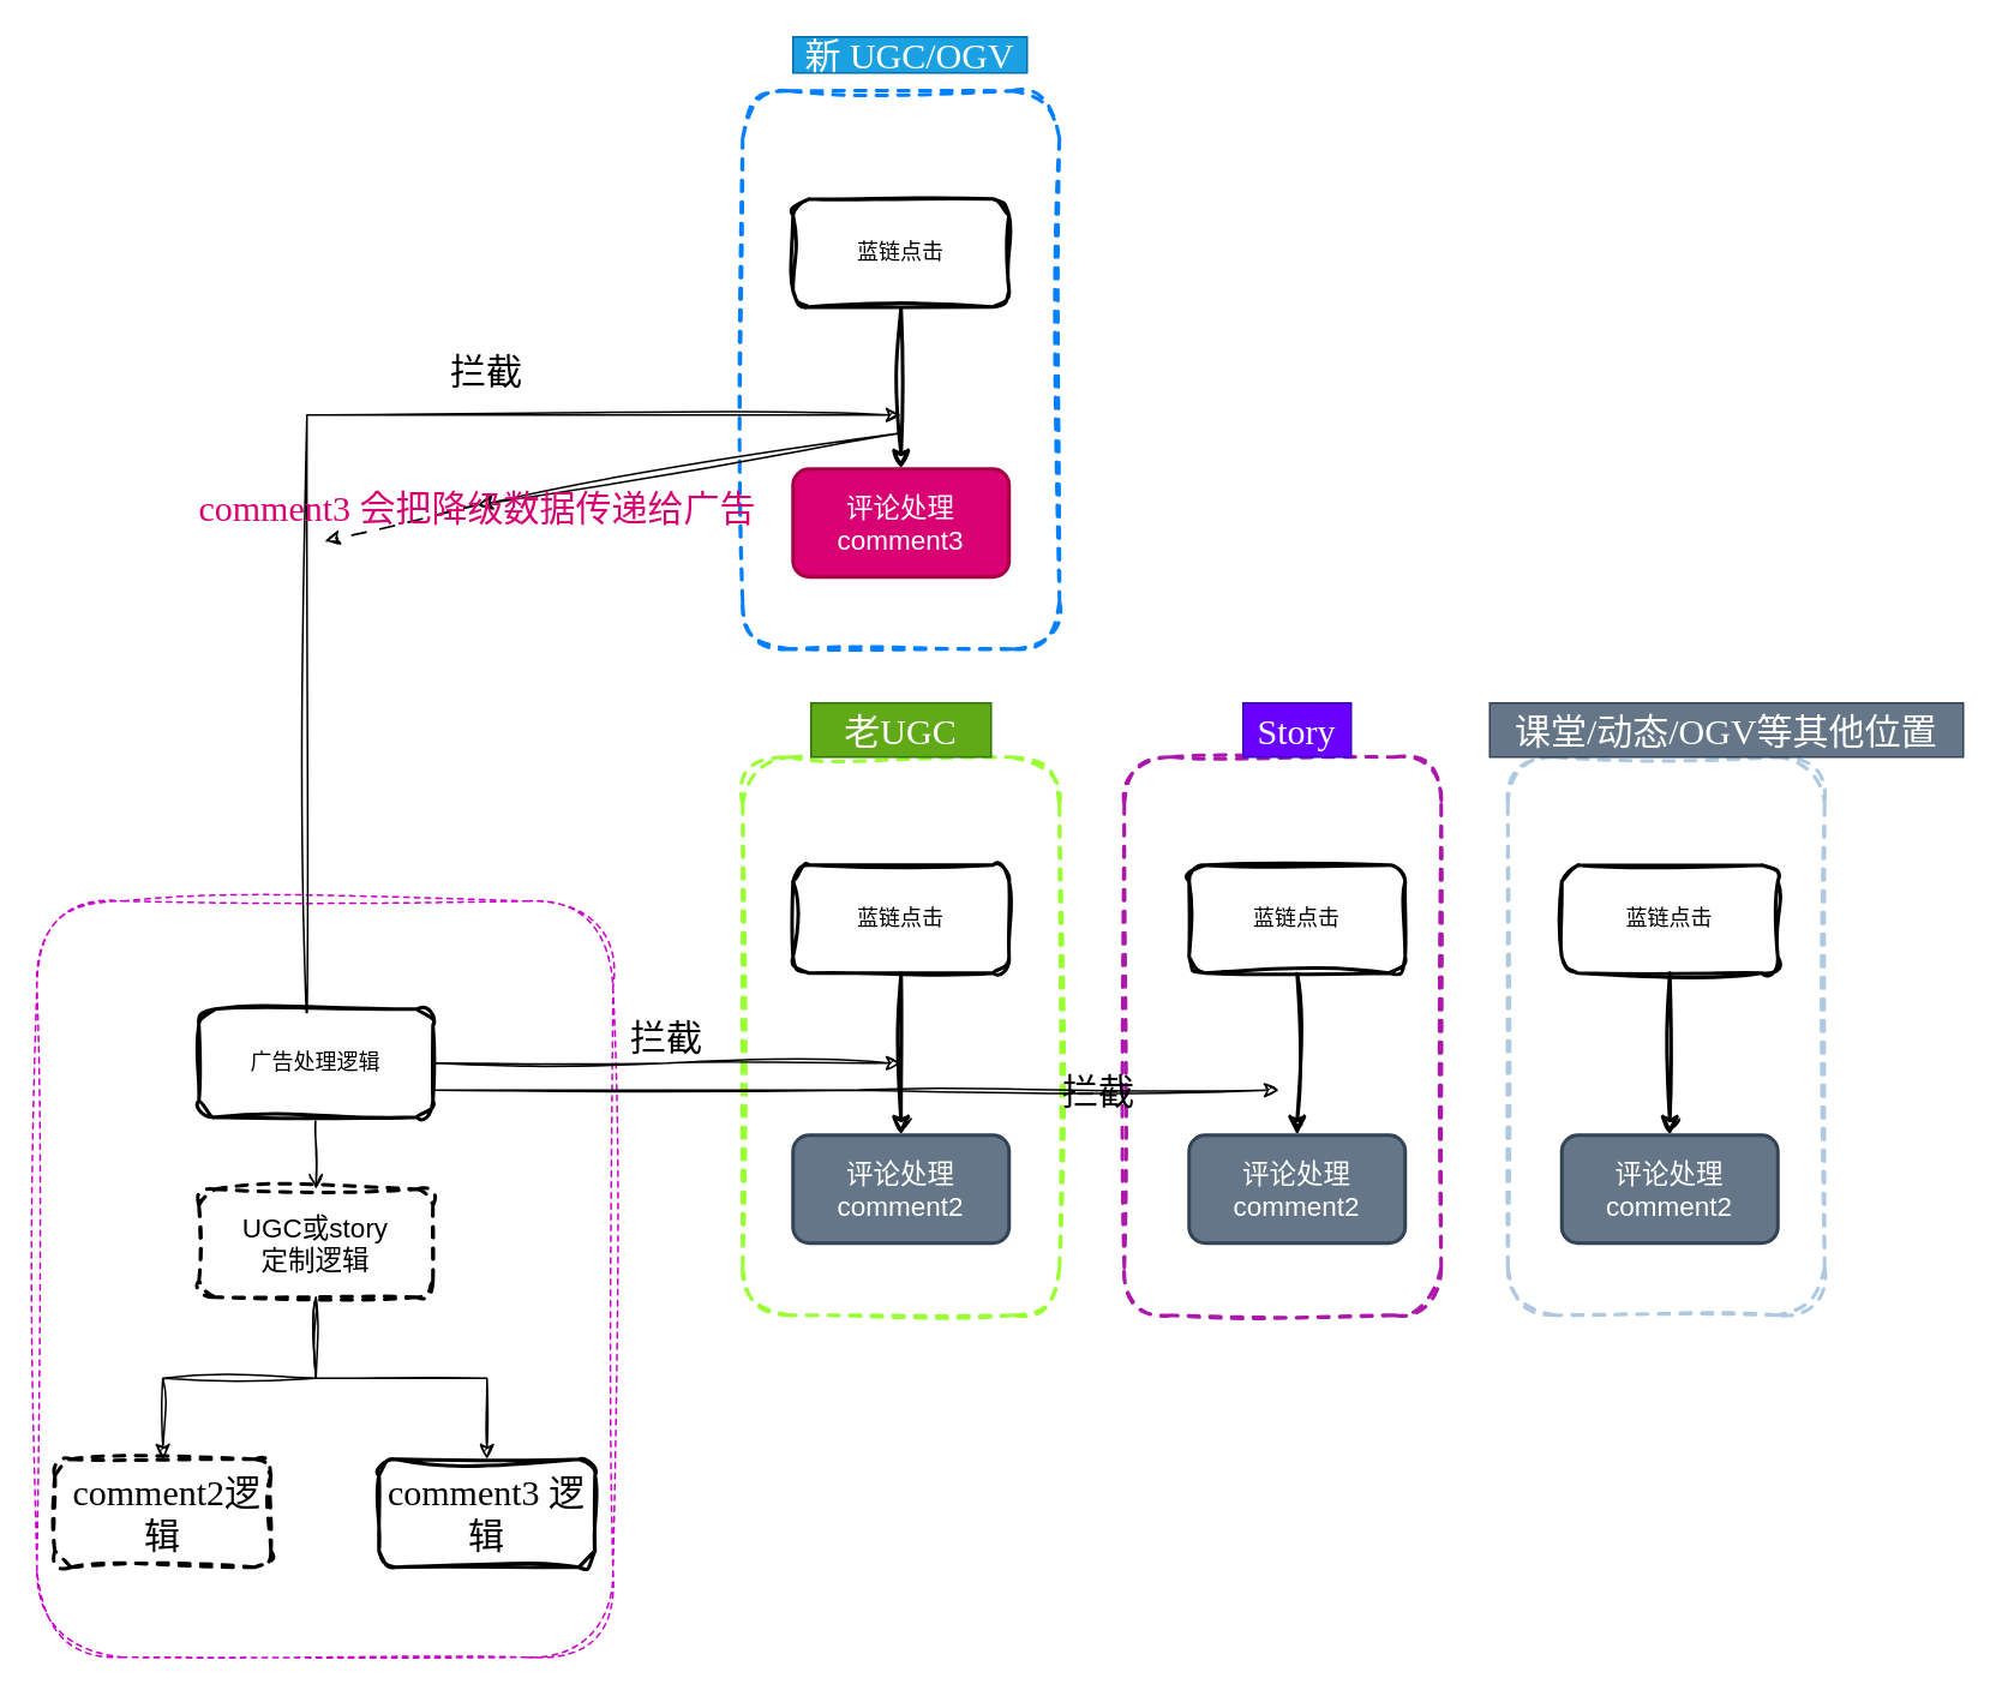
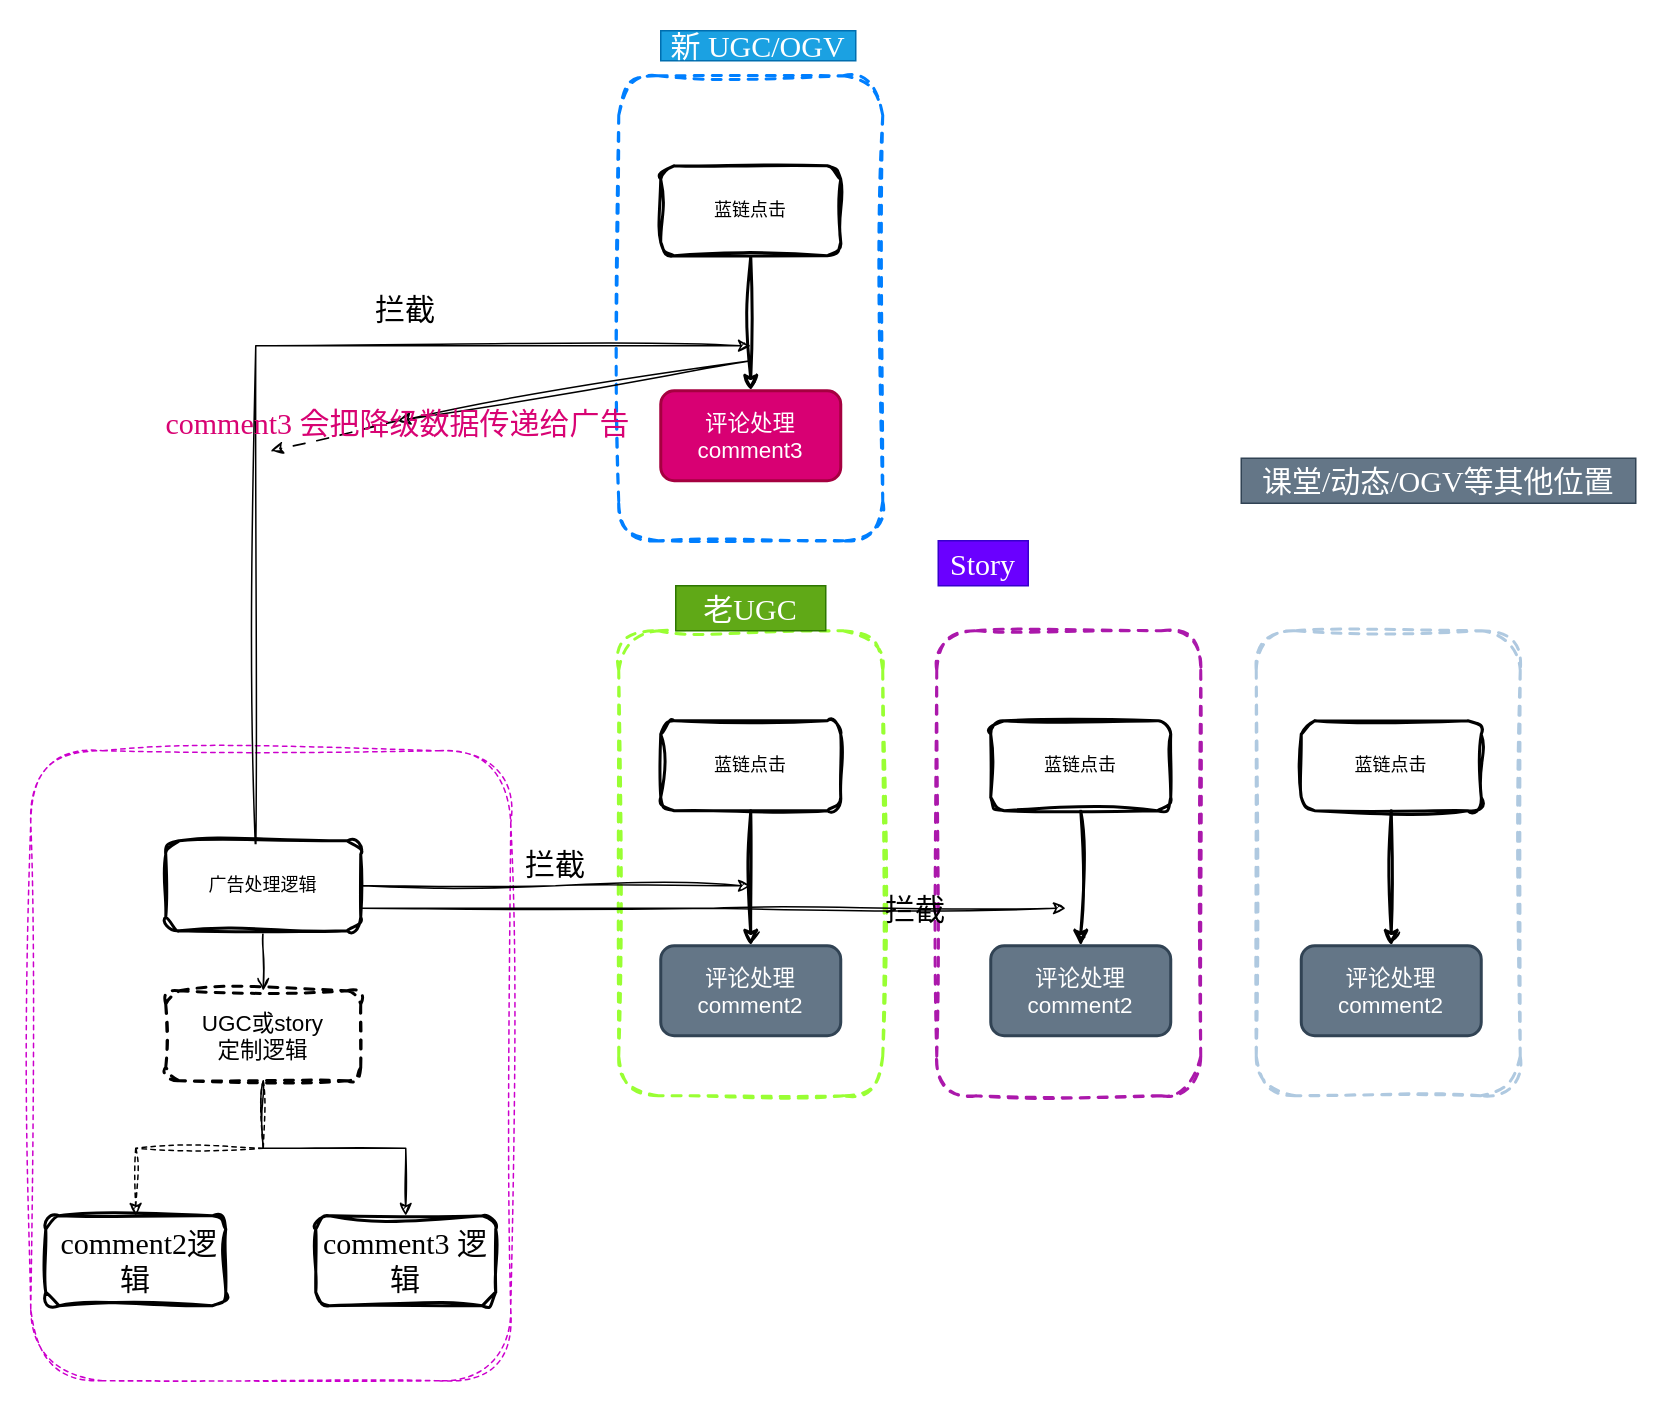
- <mxCell id="22" value="Story" style="text;html=1;strokeColor=#3700CC;fillColor=#6a00ff;align=center;verticalAlign=middle;whiteSpace=wrap;rounded=0;fontSize=20;fontFamily=Architects Daughter;fontColor=#ffffff;" parent="1" vertex="1"><mxGeometry x="690" y="390" width="60" height="30" as="geometry" /></mxCell>
+ <mxCell id="22" value="Story" style="text;html=1;strokeColor=#3700CC;fillColor=#6a00ff;align=center;verticalAlign=middle;whiteSpace=wrap;rounded=0;fontSize=20;fontFamily=Architects Daughter;fontColor=#ffffff;" parent="1" vertex="1"><mxGeometry x="625" y="360" width="60" height="30" as="geometry" /></mxCell>
- <mxCell id="23" value="课堂/动态/OGV等其他位置" style="text;html=1;strokeColor=#314354;fillColor=#647687;align=center;verticalAlign=middle;whiteSpace=wrap;rounded=0;fontSize=20;fontFamily=Architects Daughter;fontColor=#ffffff;" parent="1" vertex="1"><mxGeometry x="827" y="390" width="263" height="30" as="geometry" /></mxCell>
+ <mxCell id="23" value="课堂/动态/OGV等其他位置" style="text;html=1;strokeColor=#314354;fillColor=#647687;align=center;verticalAlign=middle;whiteSpace=wrap;rounded=0;fontSize=20;fontFamily=Architects Daughter;fontColor=#ffffff;" parent="1" vertex="1"><mxGeometry x="827" y="305" width="263" height="30" as="geometry" /></mxCell>
- <mxCell id="33" style="edgeStyle=orthogonalEdgeStyle;rounded=0;sketch=1;hachureGap=4;jiggle=2;curveFitting=1;orthogonalLoop=1;jettySize=auto;html=1;fontFamily=Architects Daughter;fontSource=https%3A%2F%2Ffonts.googleapis.com%2Fcss%3Ffamily%3DArchitects%2BDaughter;fontSize=16;entryX=0.5;entryY=0;entryDx=0;entryDy=0;" parent="1" source="34" target="30" edge="1"><mxGeometry relative="1" as="geometry" /></mxCell>
+ <mxCell id="33" style="edgeStyle=orthogonalEdgeStyle;rounded=0;sketch=1;hachureGap=4;jiggle=2;curveFitting=1;orthogonalLoop=1;jettySize=auto;html=1;fontFamily=Architects Daughter;fontSource=https%3A%2F%2Ffonts.googleapis.com%2Fcss%3Ffamily%3DArchitects%2BDaughter;fontSize=16;entryX=0.5;entryY=0;entryDx=0;entryDy=0;dashed=1;" parent="1" source="34" target="30" edge="1"><mxGeometry relative="1" as="geometry" /></mxCell>
- <mxCell id="30" value="&amp;nbsp;comment2逻辑" style="whiteSpace=wrap;html=1;rounded=1;strokeWidth=2;sketch=1;curveFitting=1;jiggle=2;hachureGap=4;fontFamily=Architects Daughter;fontSource=https%3A%2F%2Ffonts.googleapis.com%2Fcss%3Ffamily%3DArchitects%2BDaughter;fontSize=20;dashed=1;" parent="1" vertex="1"><mxGeometry x="30" y="810" width="120" height="60" as="geometry" /></mxCell>
+ <mxCell id="30" value="&amp;nbsp;comment2逻辑" style="whiteSpace=wrap;html=1;rounded=1;strokeWidth=2;sketch=1;curveFitting=1;jiggle=2;hachureGap=4;fontFamily=Architects Daughter;fontSource=https%3A%2F%2Ffonts.googleapis.com%2Fcss%3Ffamily%3DArchitects%2BDaughter;fontSize=20;" parent="1" vertex="1"><mxGeometry x="30" y="810" width="120" height="60" as="geometry" /></mxCell>
